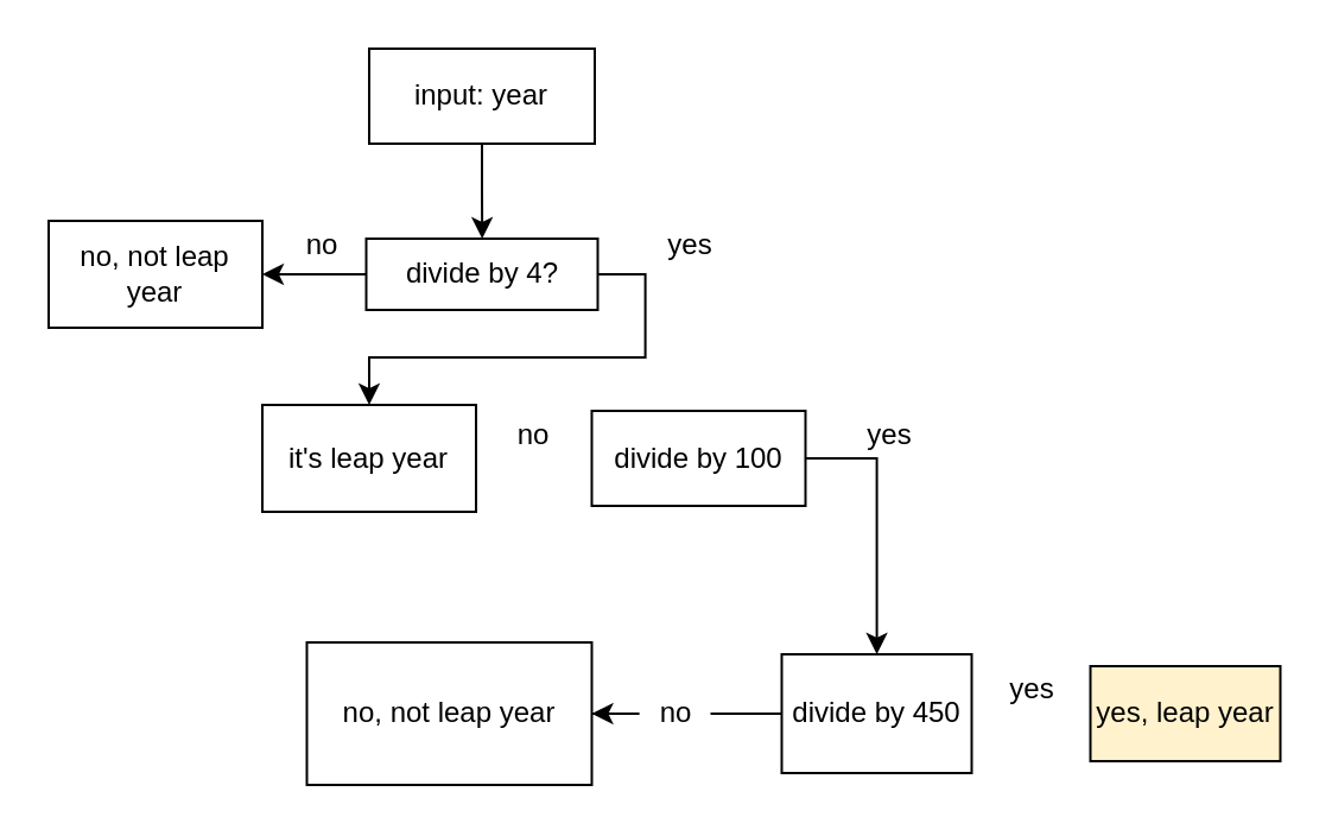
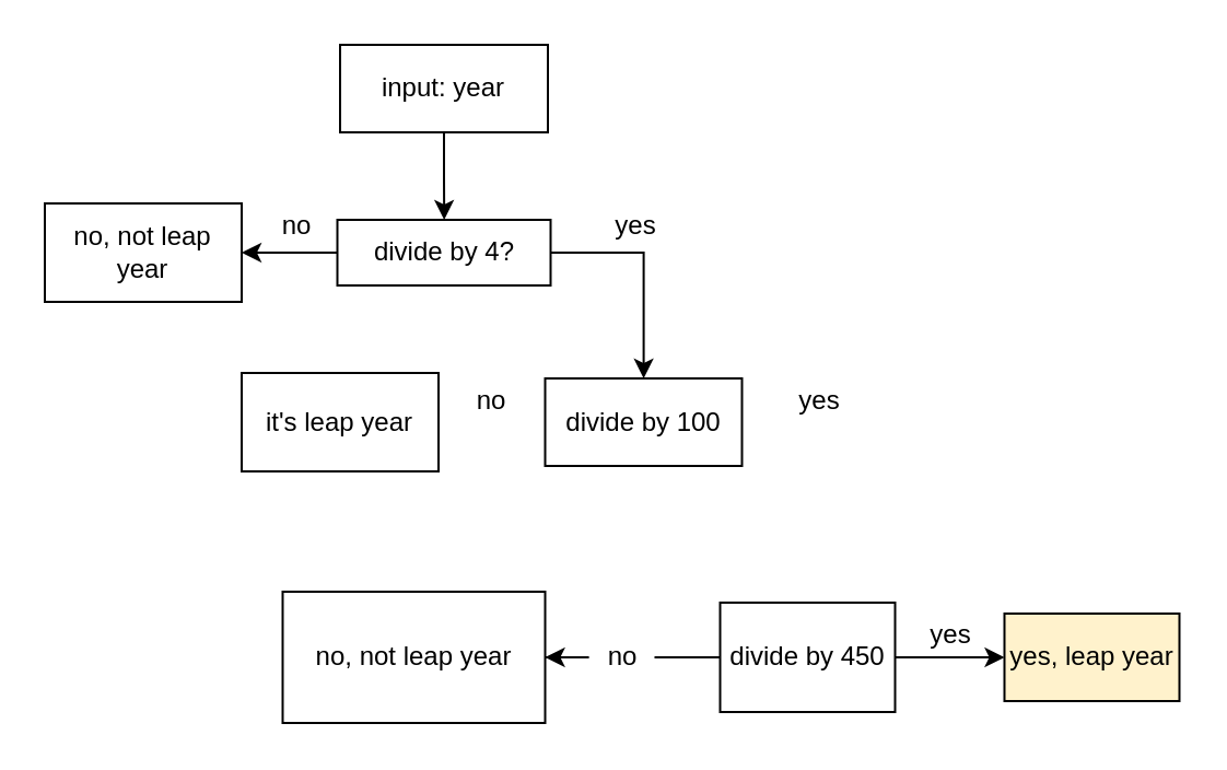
- <mxCell id="4" value="" style="edgeStyle=orthogonalEdgeStyle;rounded=0;orthogonalLoop=1;jettySize=auto;html=1;exitX=1;exitY=0.5;exitDx=0;exitDy=0;" edge="1" parent="1" source="6" target="10"><mxGeometry relative="1" as="geometry" /></mxCell>
+ <mxCell id="4" value="" style="edgeStyle=orthogonalEdgeStyle;rounded=0;orthogonalLoop=1;jettySize=auto;html=1;exitX=1;exitY=0.5;exitDx=0;exitDy=0;" edge="1" parent="1" source="6" target="8"><mxGeometry relative="1" as="geometry" /></mxCell>
- <mxCell id="7" value="" style="edgeStyle=orthogonalEdgeStyle;rounded=0;orthogonalLoop=1;jettySize=auto;html=1;exitX=1;exitY=0.5;exitDx=0;exitDy=0;" edge="1" parent="1" source="8" target="12"><mxGeometry relative="1" as="geometry" /></mxCell>
+ <mxCell id="11" value="" style="edgeStyle=orthogonalEdgeStyle;rounded=0;orthogonalLoop=1;jettySize=auto;html=1;entryX=0;entryY=0.5;entryDx=0;entryDy=0;" edge="1" parent="1" source="12" target="14"><mxGeometry relative="1" as="geometry"><mxPoint x="338.75" y="272.5" as="targetPoint" /></mxGeometry></mxCell>
